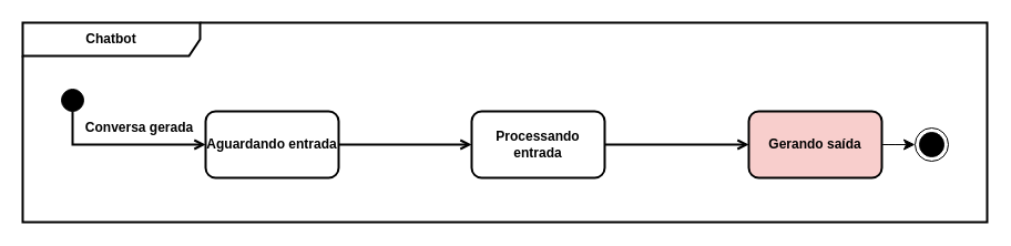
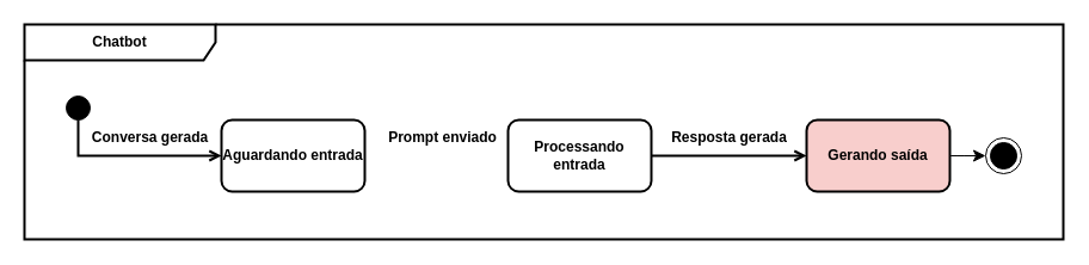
+ <mxCell id="3" value="Prompt enviado" style="text;html=1;align=center;verticalAlign=middle;resizable=0;points=[];autosize=1;strokeColor=none;fillColor=none;fontStyle=1" vertex="1" parent="2"><mxGeometry x="295" y="80" width="110" height="30" as="geometry" /></mxCell>
+ <mxCell id="5" value="Resposta gerada" style="text;html=1;align=center;verticalAlign=middle;resizable=0;points=[];autosize=1;strokeColor=none;fillColor=none;fontStyle=1" vertex="1" parent="2"><mxGeometry x="535" y="80" width="110" height="30" as="geometry" /></mxCell>
- <mxCell id="11" style="edgeStyle=orthogonalEdgeStyle;rounded=0;orthogonalLoop=1;jettySize=auto;html=1;exitX=1;exitY=0.5;exitDx=0;exitDy=0;entryX=0;entryY=0.5;entryDx=0;entryDy=0;endArrow=open;endFill=0;strokeWidth=2;fontStyle=1" edge="1" parent="2" source="6" target="10"><mxGeometry relative="1" as="geometry" /></mxCell>
